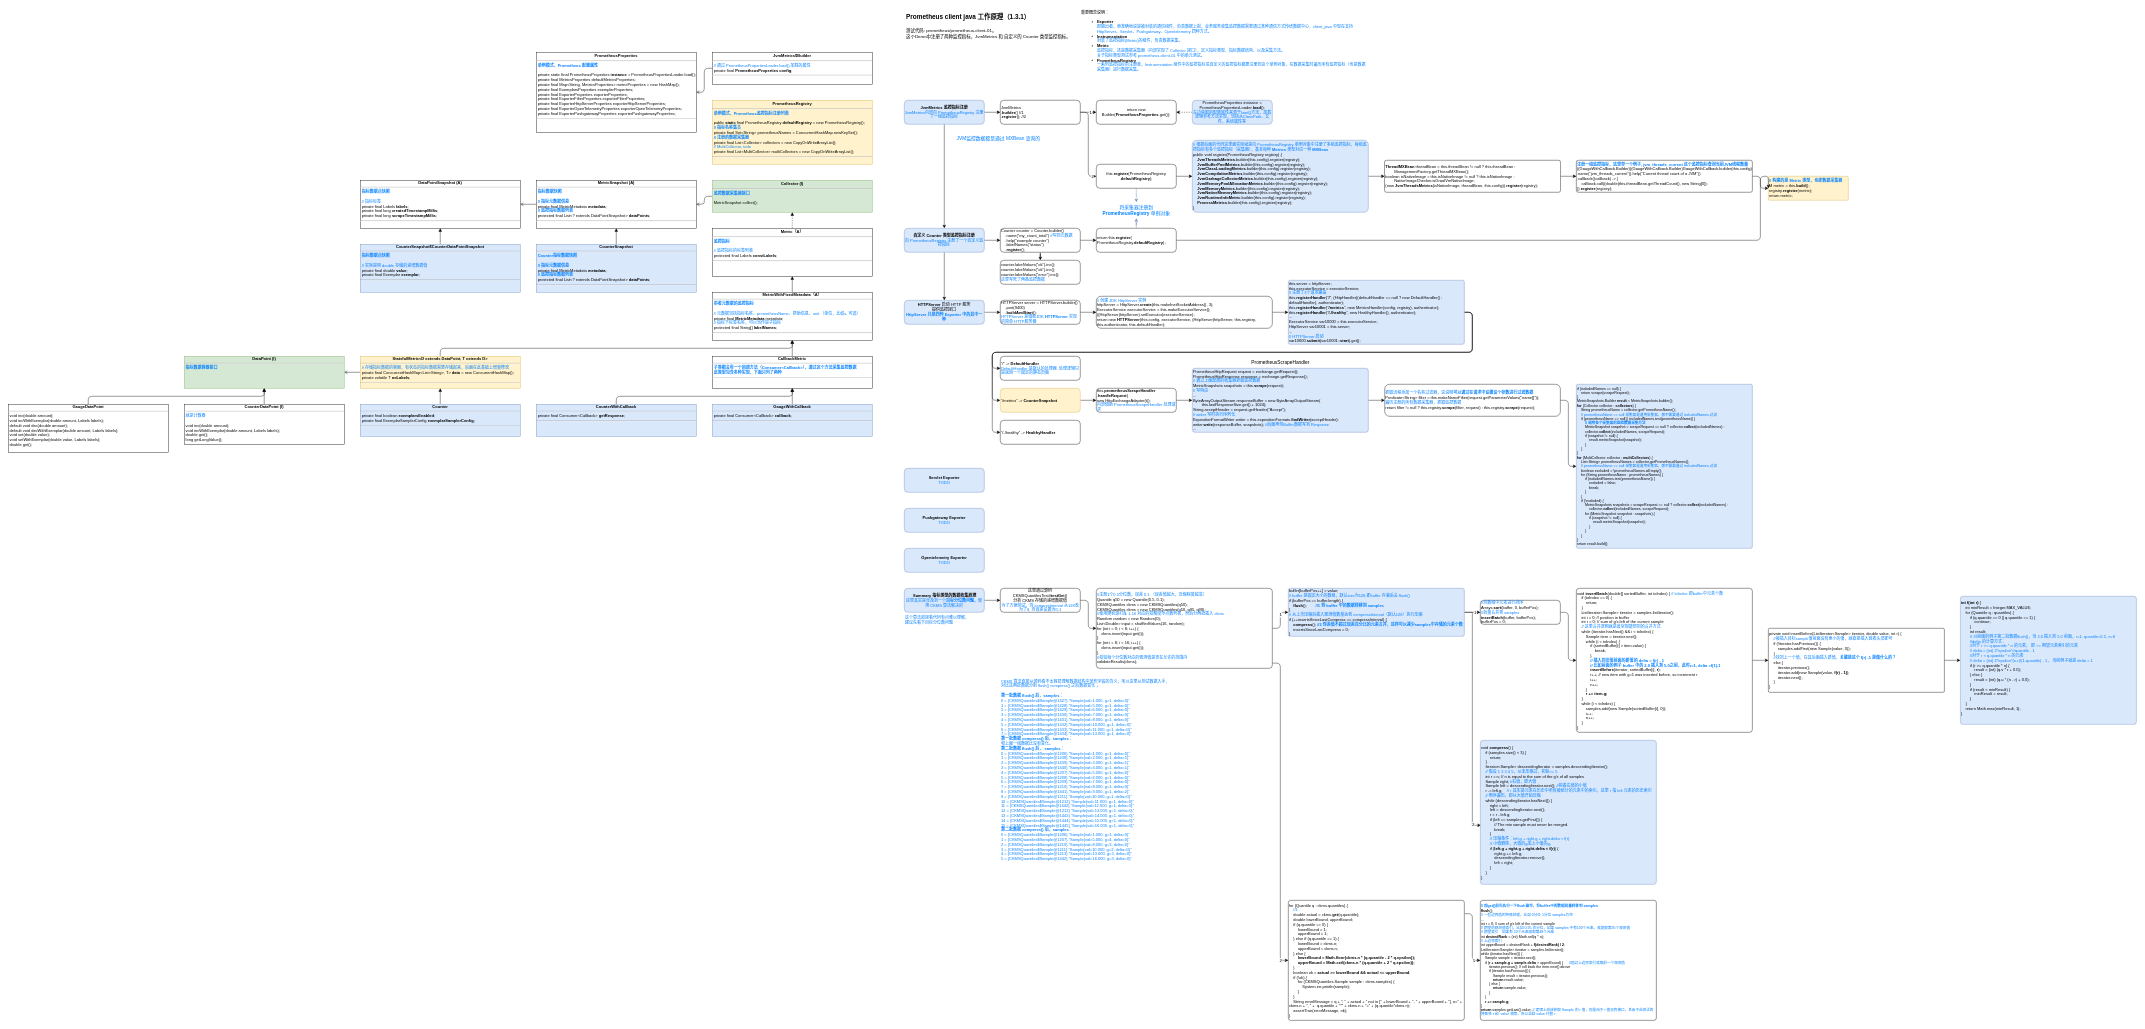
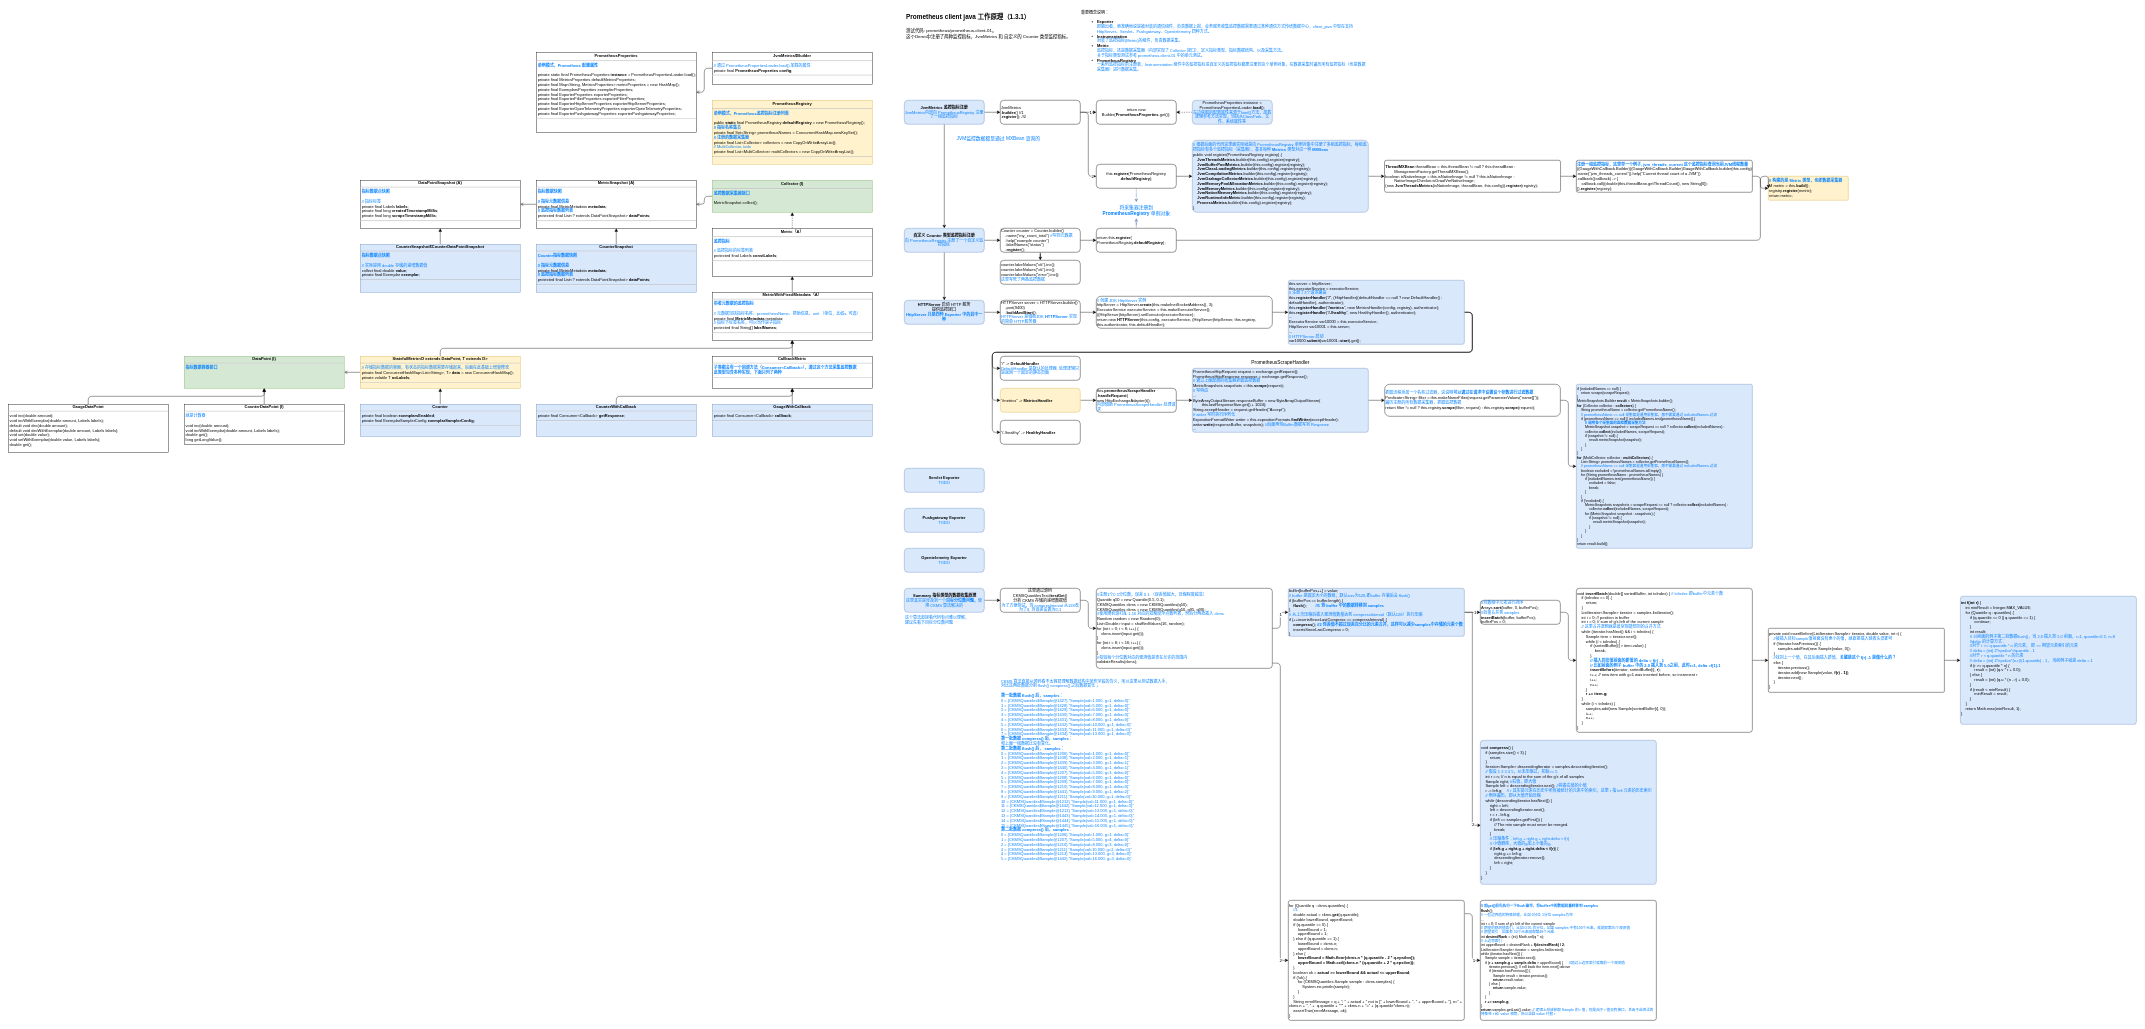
- <mxCell id="89" value="&lt;div style=&quot;text-align: center;&quot;&gt;&lt;b&gt;CounterSnapshot$CounterDataPointSnapshot&lt;/b&gt;&lt;/div&gt;&lt;hr style=&quot;font-size: 10px;&quot;&gt;&lt;p style=&quot;margin: 0px 0px 0px 4px; font-size: 10px;&quot;&gt;&lt;font color=&quot;#007fff&quot; style=&quot;font-size: 10px;&quot;&gt;&lt;b&gt;指标数据点快照&lt;/b&gt;&lt;/font&gt;&lt;/p&gt;&lt;p style=&quot;margin: 0px 0px 0px 4px; font-size: 10px;&quot;&gt;&lt;font color=&quot;#007fff&quot; style=&quot;font-size: 10px;&quot;&gt;&lt;br&gt;&lt;/font&gt;&lt;/p&gt;&lt;p style=&quot;margin: 0px 0px 0px 4px; font-size: 10px;&quot;&gt;&lt;font color=&quot;#007fff&quot; style=&quot;font-size: 10px;&quot;&gt;// 实际是用 double 存储的递增数据值&lt;/font&gt;&lt;/p&gt;&lt;p style=&quot;margin: 0px 0px 0px 4px;&quot;&gt;private final double &lt;b&gt;value&lt;/b&gt;;&lt;/p&gt;&lt;p style=&quot;margin: 0px 0px 0px 4px;&quot;&gt;private final Exemplar &lt;b&gt;exemplar&lt;/b&gt;;&lt;/p&gt;&lt;hr style=&quot;font-size: 10px;&quot;&gt;&lt;p style=&quot;margin: 0px 0px 0px 4px; font-size: 10px;&quot;&gt;&lt;br style=&quot;font-size: 10px;&quot;&gt;&lt;/p&gt;" style="verticalAlign=top;align=left;overflow=fill;fontSize=10;fontFamily=Helvetica;html=1;whiteSpace=wrap;fillColor=#dae8fc;strokeColor=#6c8ebf;" parent="1" vertex="1"><mxGeometry x="900" y="610" width="400" height="120" as="geometry" /></mxCell>
+ <mxCell id="89" value="&lt;div style=&quot;text-align: center;&quot;&gt;&lt;b&gt;CounterSnapshot$CounterDataPointSnapshot&lt;/b&gt;&lt;/div&gt;&lt;hr style=&quot;font-size: 10px;&quot;&gt;&lt;p style=&quot;margin: 0px 0px 0px 4px; font-size: 10px;&quot;&gt;&lt;font color=&quot;#007fff&quot; style=&quot;font-size: 10px;&quot;&gt;&lt;b&gt;指标数据点快照&lt;/b&gt;&lt;/font&gt;&lt;/p&gt;&lt;p style=&quot;margin: 0px 0px 0px 4px; font-size: 10px;&quot;&gt;&lt;font color=&quot;#007fff&quot; style=&quot;font-size: 10px;&quot;&gt;&lt;br&gt;&lt;/font&gt;&lt;/p&gt;&lt;p style=&quot;margin: 0px 0px 0px 4px; font-size: 10px;&quot;&gt;&lt;font color=&quot;#007fff&quot; style=&quot;font-size: 10px;&quot;&gt;// 实际是用 double 存储的递增数据值&lt;/font&gt;&lt;/p&gt;&lt;p style=&quot;margin: 0px 0px 0px 4px;&quot;&gt;collect final double &lt;b&gt;value&lt;/b&gt;;&lt;/p&gt;&lt;p style=&quot;margin: 0px 0px 0px 4px;&quot;&gt;private final Exemplar &lt;b&gt;exemplar&lt;/b&gt;;&lt;/p&gt;&lt;hr style=&quot;font-size: 10px;&quot;&gt;&lt;p style=&quot;margin: 0px 0px 0px 4px; font-size: 10px;&quot;&gt;&lt;br style=&quot;font-size: 10px;&quot;&gt;&lt;/p&gt;" style="verticalAlign=top;align=left;overflow=fill;fontSize=10;fontFamily=Helvetica;html=1;whiteSpace=wrap;fillColor=#dae8fc;strokeColor=#6c8ebf;" parent="1" vertex="1"><mxGeometry x="900" y="610" width="400" height="120" as="geometry" /></mxCell>
- <mxCell id="69" value="&lt;div&gt;&lt;/div&gt;“/metrics” -&amp;gt;&amp;nbsp;&lt;b&gt;CounterSnapshot&lt;/b&gt;" style="rounded=1;whiteSpace=wrap;html=1;fontSize=10;align=left;fillColor=#fff2cc;strokeColor=#d6b656;" parent="1" vertex="1"><mxGeometry x="2500" y="970" width="200" height="60" as="geometry" /></mxCell>
+ <mxCell id="69" value="&lt;div&gt;&lt;/div&gt;“/metrics” -&amp;gt;&amp;nbsp;&lt;b&gt;MetricsHandler&lt;/b&gt;" style="rounded=1;whiteSpace=wrap;html=1;fontSize=10;align=left;fillColor=#fff2cc;strokeColor=#d6b656;" parent="1" vertex="1"><mxGeometry x="2500" y="970" width="200" height="60" as="geometry" /></mxCell>
